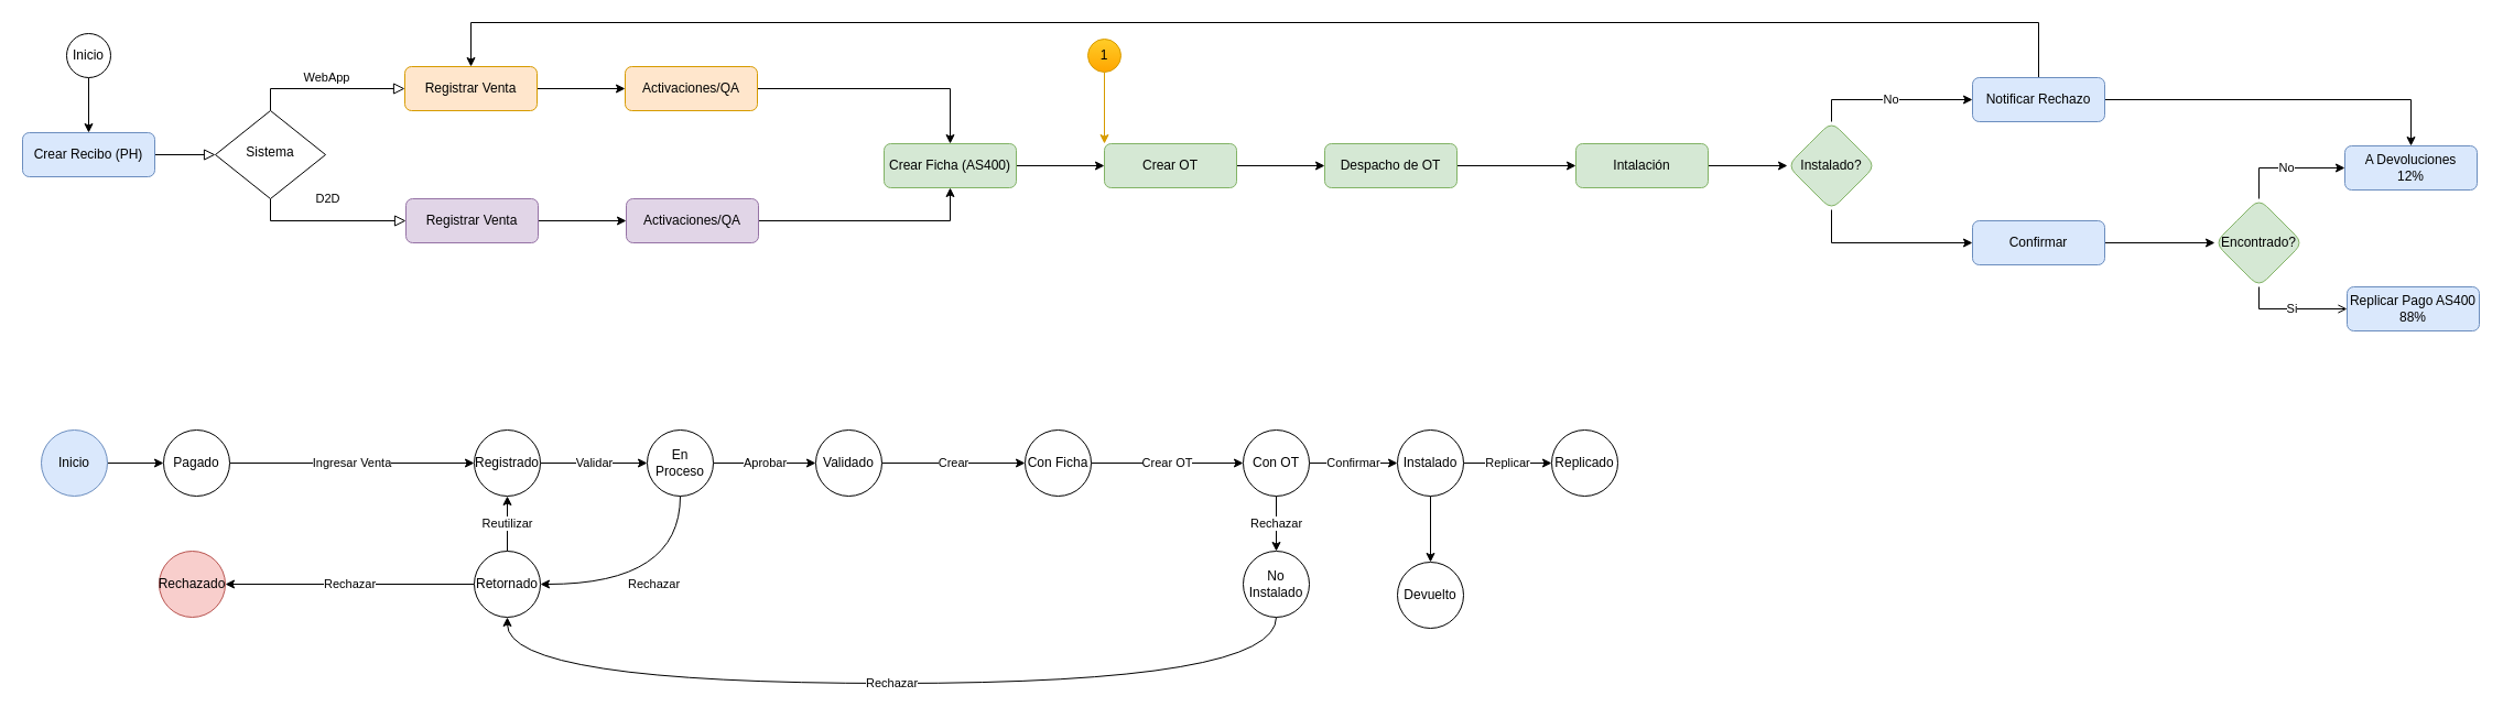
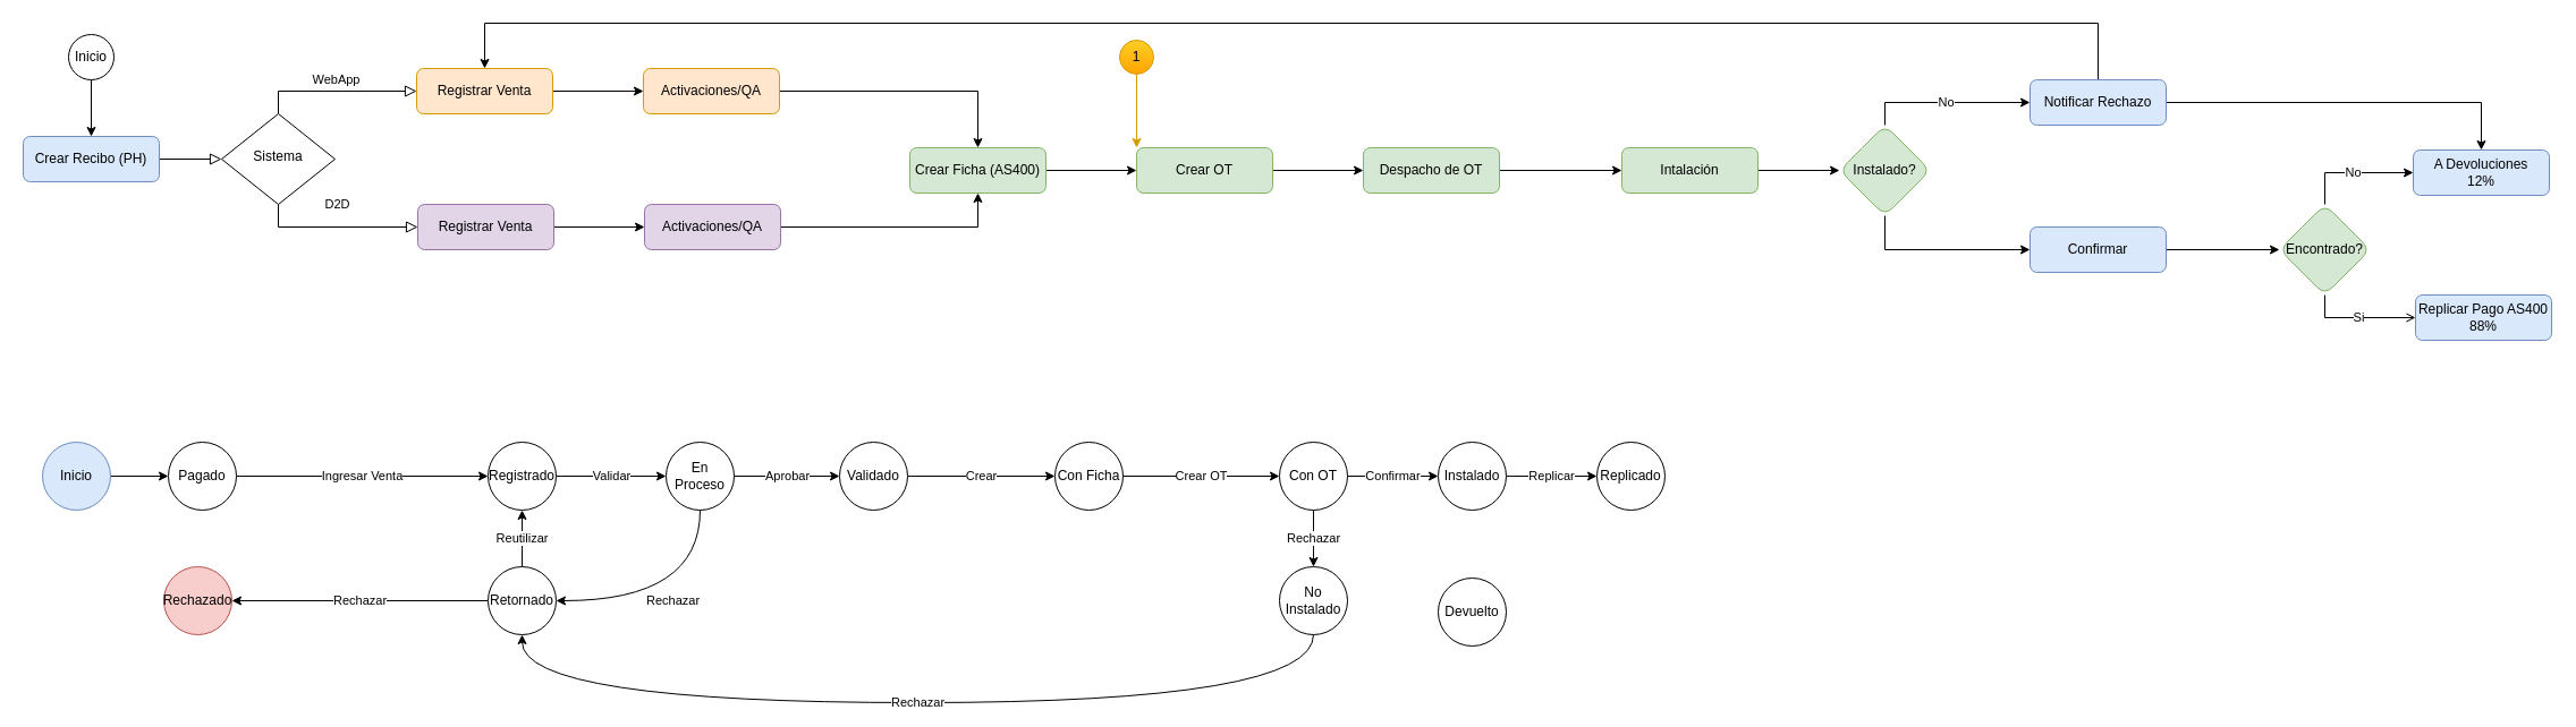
- <mxCell id="62" value="" style="edgeStyle=orthogonalEdgeStyle;rounded=0;orthogonalLoop=1;jettySize=auto;html=1;" edge="1" parent="1" source="63" target="67"><mxGeometry relative="1" as="geometry" /></mxCell>
